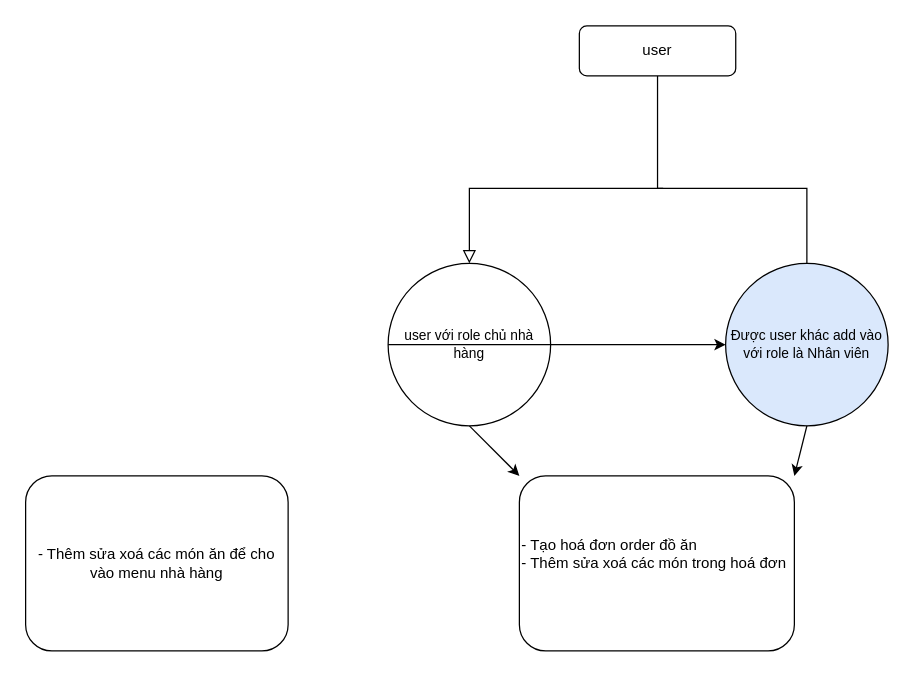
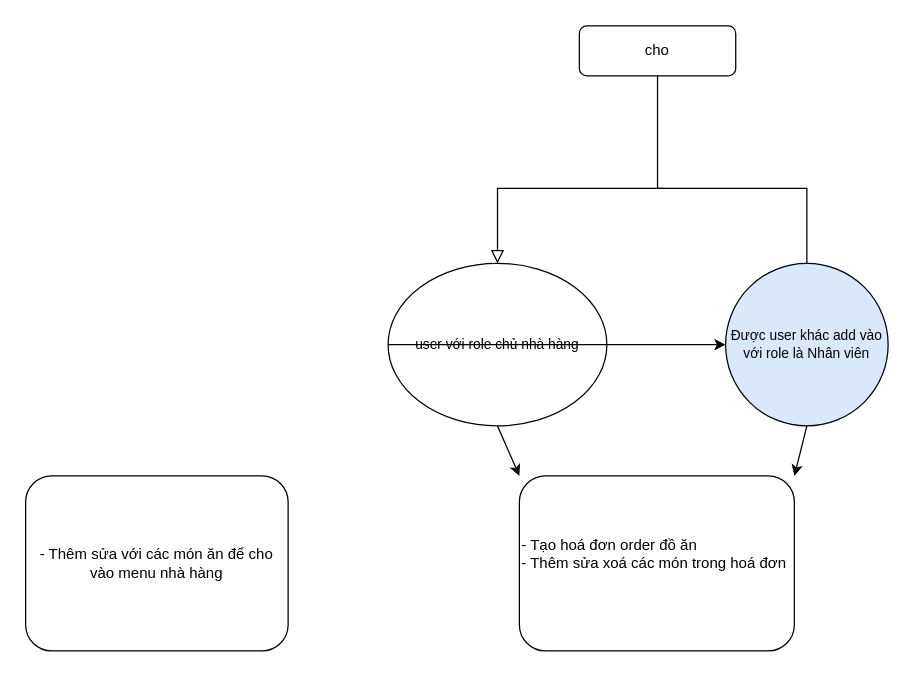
- <mxCell id="5" value="user" style="rounded=1;whiteSpace=wrap;html=1;fontSize=12;glass=0;strokeWidth=1;shadow=0;" parent="4" vertex="1"><mxGeometry x="72.979" width="125.106" height="40" as="geometry" /></mxCell>
+ <mxCell id="5" value="cho" style="rounded=1;whiteSpace=wrap;html=1;fontSize=12;glass=0;strokeWidth=1;shadow=0;" parent="4" vertex="1"><mxGeometry x="72.979" width="125.106" height="40" as="geometry" /></mxCell>
- <mxCell id="3" value="user với role chủ nhà hàng" style="ellipse;whiteSpace=wrap;html=1;aspect=fixed;fontFamily=Helvetica;fontSize=11;fontColor=default;" parent="1" vertex="1"><mxGeometry x="310" y="210" width="130" height="130" as="geometry" /></mxCell>
+ <mxCell id="3" value="user với role chủ nhà hàng" style="ellipse;whiteSpace=wrap;html=1;aspect=fixed;fontFamily=Helvetica;fontSize=11;fontColor=default;" parent="1" vertex="1"><mxGeometry x="310" y="210" width="175" height="130" as="geometry" /></mxCell>
- <mxCell id="13" value="- Thêm sửa xoá các món ăn để cho vào menu nhà hàng" style="rounded=1;whiteSpace=wrap;html=1;" vertex="1" parent="1"><mxGeometry x="20" y="380" width="210" height="140" as="geometry" /></mxCell>
+ <mxCell id="13" value="- Thêm sửa với các món ăn để cho vào menu nhà hàng" style="rounded=1;whiteSpace=wrap;html=1;" vertex="1" parent="1"><mxGeometry x="20" y="380" width="210" height="140" as="geometry" /></mxCell>
